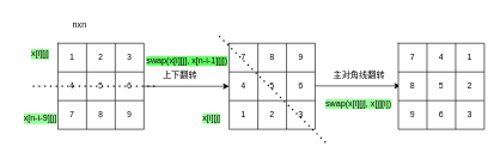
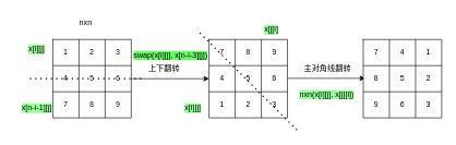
- <mxCell id="31" value="nxn" style="text;html=1;resizable=0;autosize=1;align=center;verticalAlign=middle;points=[];fillColor=none;strokeColor=none;rounded=0;" vertex="1" parent="1"><mxGeometry x="90" y="20" width="40" height="30" as="geometry" /></mxCell>
+ <mxCell id="31" value="nxn" style="text;html=1;resizable=0;autosize=1;align=center;verticalAlign=middle;points=[];fillColor=none;strokeColor=none;rounded=0;" vertex="1" parent="1"><mxGeometry x="110" y="20" width="40" height="30" as="geometry" /></mxCell>
+ <mxCell id="53" value="x[j[i]" style="text;html=1;resizable=0;autosize=1;align=center;verticalAlign=middle;points=[];fillColor=none;strokeColor=none;rounded=0;labelBackgroundColor=#99FF99;" vertex="1" parent="1"><mxGeometry x="394" y="30" width="40" height="30" as="geometry" /></mxCell>
- <mxCell id="30" value="&lt;span style=&quot;background-color: rgb(102, 255, 102);&quot;&gt;swap(x[i][j], x[n-i-1][j])&lt;/span&gt;" style="text;html=1;resizable=0;autosize=1;align=center;verticalAlign=middle;points=[];fillColor=none;strokeColor=none;rounded=0;" vertex="1" parent="1"><mxGeometry x="190" y="70" width="140" height="30" as="geometry" /></mxCell>
+ <mxCell id="30" value="&lt;span style=&quot;background-color: rgb(102, 255, 102);&quot;&gt;swap(x[i][j], x[n-i-3][j])&lt;/span&gt;" style="text;html=1;resizable=0;autosize=1;align=center;verticalAlign=middle;points=[];fillColor=none;strokeColor=none;rounded=0;" vertex="1" parent="1"><mxGeometry x="190" y="70" width="140" height="30" as="geometry" /></mxCell>
- <mxCell id="49" value="&lt;span style=&quot;background-color: rgb(153, 255, 153);&quot;&gt;swap(x[i][j], x[j][i])&lt;/span&gt;" style="text;html=1;resizable=0;autosize=1;align=center;verticalAlign=middle;points=[];fillColor=none;strokeColor=none;rounded=0;" vertex="1" parent="1"><mxGeometry x="439" y="130" width="120" height="30" as="geometry" /></mxCell>
+ <mxCell id="49" value="&lt;span style=&quot;background-color: rgb(153, 255, 153);&quot;&gt;nxn(x[i][j], x[j][i])&lt;/span&gt;" style="text;html=1;resizable=0;autosize=1;align=center;verticalAlign=middle;points=[];fillColor=none;strokeColor=none;rounded=0;" vertex="1" parent="1"><mxGeometry x="439" y="130" width="120" height="30" as="geometry" /></mxCell>
- <mxCell id="51" value="x[n-i-9][j]" style="text;html=1;resizable=0;autosize=1;align=center;verticalAlign=middle;points=[];fillColor=none;strokeColor=none;rounded=0;labelBackgroundColor=#99FF99;" vertex="1" parent="1"><mxGeometry x="20" y="150" width="70" height="30" as="geometry" /></mxCell>
+ <mxCell id="51" value="x[n-i-1][j]" style="text;html=1;resizable=0;autosize=1;align=center;verticalAlign=middle;points=[];fillColor=none;strokeColor=none;rounded=0;labelBackgroundColor=#99FF99;" vertex="1" parent="1"><mxGeometry x="20" y="150" width="70" height="30" as="geometry" /></mxCell>
